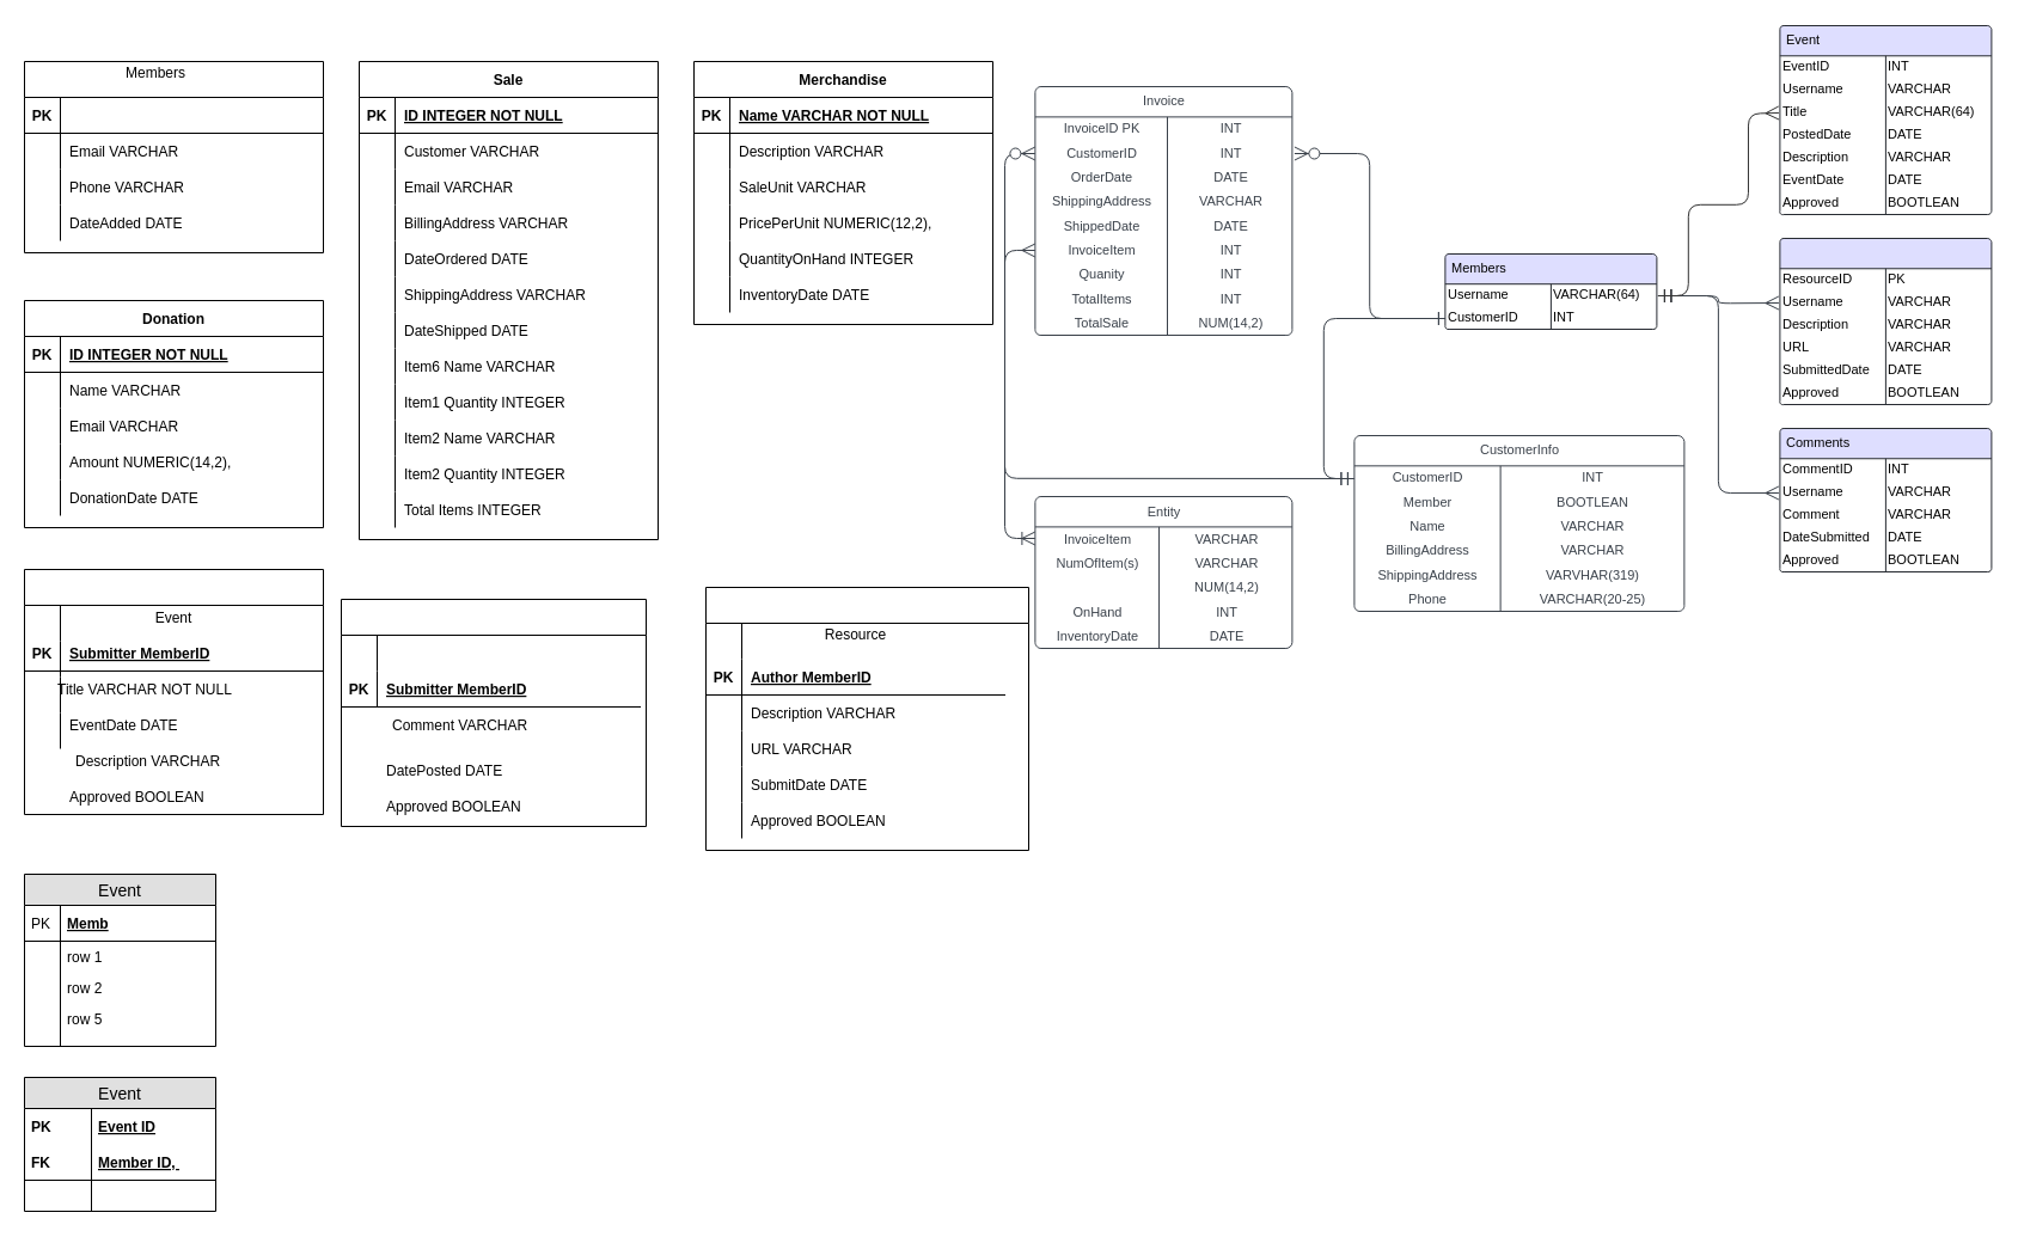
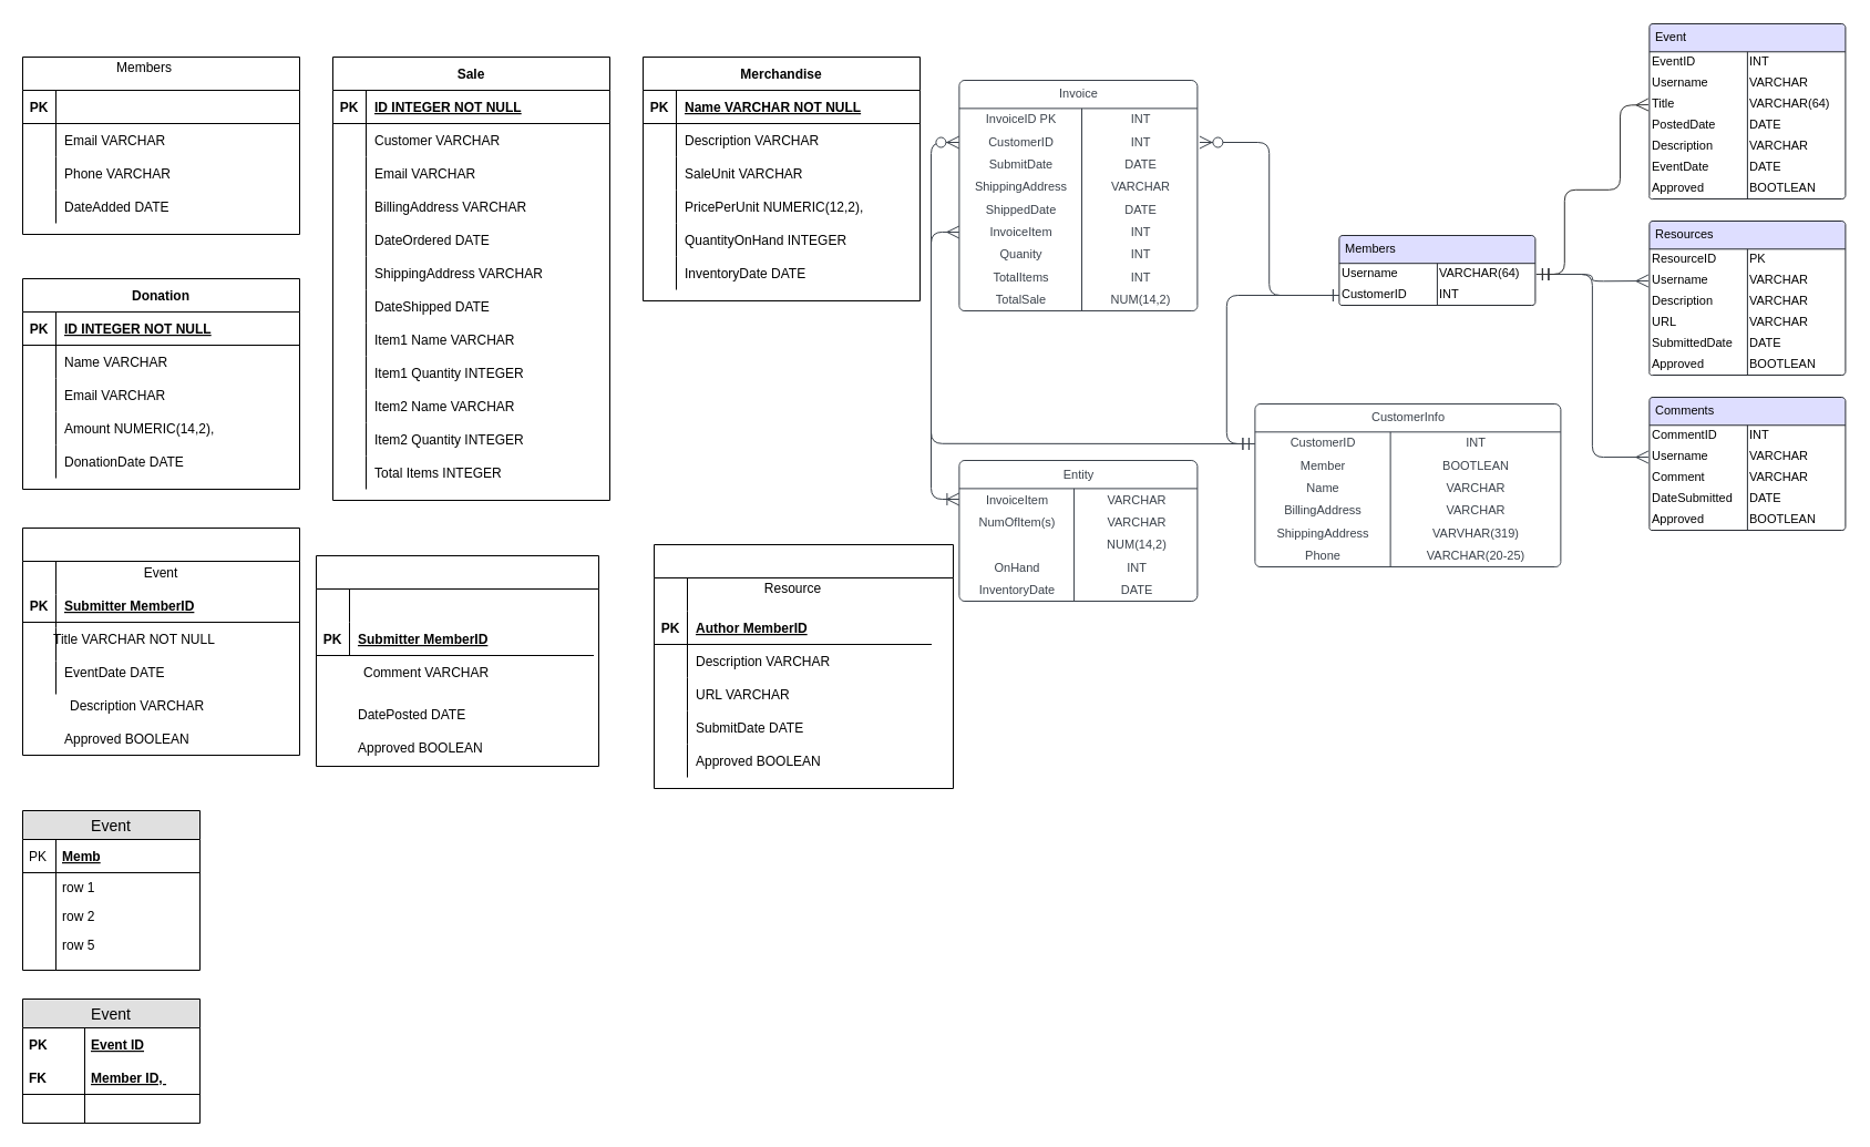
- <mxCell id="289" value="&lt;p style=&quot;align:center;margin-left:0;margin-right:0;margin-top:0px;margin-bottom:0px;text-indent:0;valign:middle;direction:ltr;&quot;&gt;&lt;font style=&quot;font-size:11px;font-family:Arial;color:#3a414a;direction:ltr;letter-spacing:0px;line-height:100%;opacity:1&quot;&gt;OrderDate&lt;/font&gt;&lt;/p&gt;" style="text;vsdxID=82;fillColor=none;gradientColor=none;strokeColor=none;spacingTop=-3;spacingBottom=-3;spacingLeft=-3;spacingRight=-3;labelBackgroundColor=none;rounded=1;html=1;whiteSpace=wrap;verticalAlign=middle;align=center;;html=1;" parent="288" vertex="1"><mxGeometry x="3.18" y="67.34" width="104.78" height="17.15" as="geometry" /></mxCell>
+ <mxCell id="289" value="&lt;p style=&quot;align:center;margin-left:0;margin-right:0;margin-top:0px;margin-bottom:0px;text-indent:0;valign:middle;direction:ltr;&quot;&gt;&lt;font style=&quot;font-size:11px;font-family:Arial;color:#3a414a;direction:ltr;letter-spacing:0px;line-height:100%;opacity:1&quot;&gt;SubmitDate&lt;/font&gt;&lt;/p&gt;" style="text;vsdxID=82;fillColor=none;gradientColor=none;strokeColor=none;spacingTop=-3;spacingBottom=-3;spacingLeft=-3;spacingRight=-3;labelBackgroundColor=none;rounded=1;html=1;whiteSpace=wrap;verticalAlign=middle;align=center;;html=1;" parent="288" vertex="1"><mxGeometry x="3.18" y="67.34" width="104.78" height="17.15" as="geometry" /></mxCell>
+ <mxCell id="242" value="&lt;p style=&quot;align:left;margin-left:0;margin-right:0;margin-top:0px;margin-bottom:0px;text-indent:0;valign:middle;direction:ltr;&quot;&gt;&lt;font style=&quot;font-size:11px;font-family:Arial;color:#000000;direction:ltr;letter-spacing:0px;line-height:100%;opacity:1&quot;&gt;Resources&lt;/font&gt;&lt;/p&gt;" style="text;vsdxID=57;fillColor=none;gradientColor=none;strokeColor=none;spacingTop=-3;spacingBottom=-3;spacingLeft=-3;spacingRight=-3;labelBackgroundColor=none;rounded=1;html=1;whiteSpace=wrap;verticalAlign=middle;align=left;;html=1;" parent="241" vertex="1"><mxGeometry x="6.35" y="-0.7" width="165.1" height="25.4" as="geometry" /></mxCell>
- <mxCell id="55" value="Item6 Name VARCHAR" style="shape=partialRectangle;connectable=0;fillColor=none;top=0;left=0;bottom=0;right=0;align=left;spacingLeft=6;overflow=hidden;" parent="53" vertex="1"><mxGeometry x="30" width="220" height="30" as="geometry"><mxRectangle width="220" height="30" as="alternateBounds" /></mxGeometry></mxCell>
+ <mxCell id="55" value="Item1 Name VARCHAR" style="shape=partialRectangle;connectable=0;fillColor=none;top=0;left=0;bottom=0;right=0;align=left;spacingLeft=6;overflow=hidden;" parent="53" vertex="1"><mxGeometry x="30" width="220" height="30" as="geometry"><mxRectangle width="220" height="30" as="alternateBounds" /></mxGeometry></mxCell>
